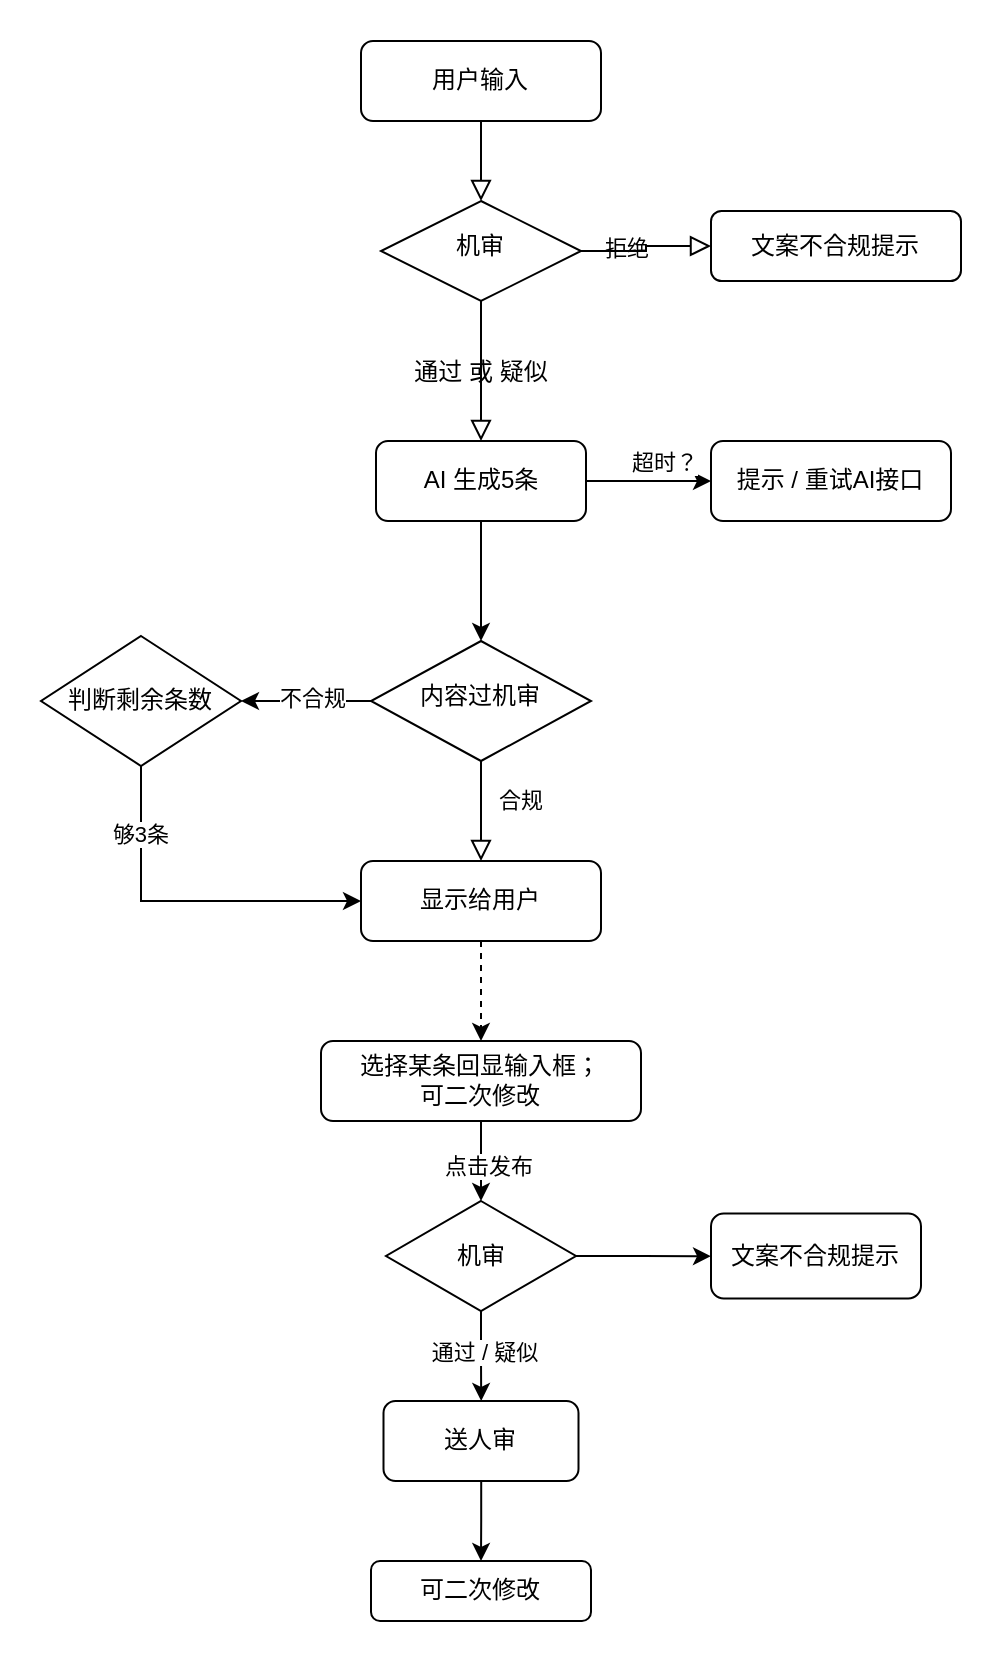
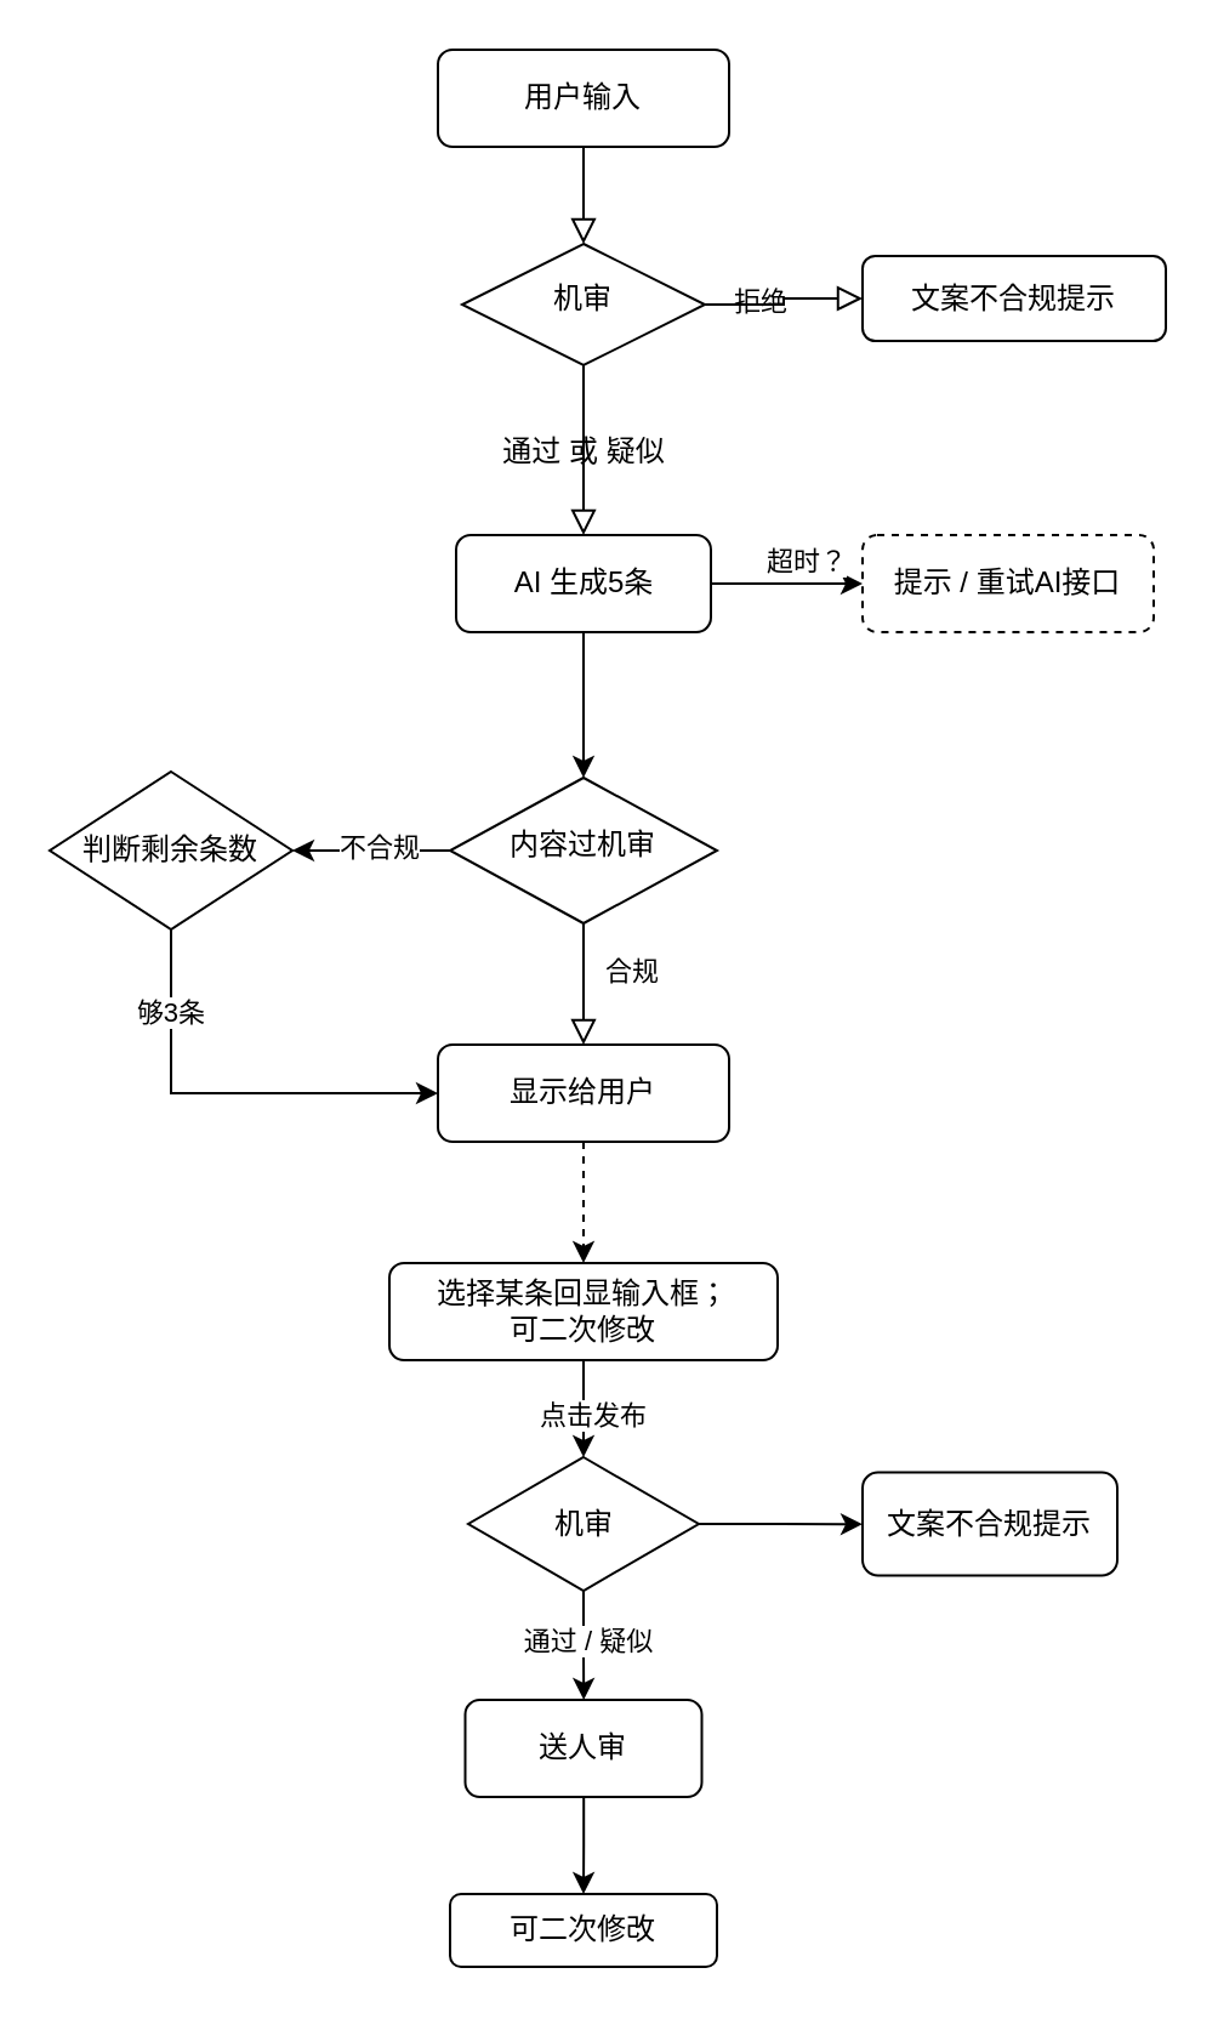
- <mxCell id="18" value="提示 / 重试AI接口" style="whiteSpace=wrap;html=1;rounded=1;" vertex="1" parent="1"><mxGeometry x="355" y="220" width="120" height="40" as="geometry" /></mxCell>
+ <mxCell id="18" value="提示 / 重试AI接口" style="whiteSpace=wrap;html=1;rounded=1;dashed=1;" vertex="1" parent="1"><mxGeometry x="355" y="220" width="120" height="40" as="geometry" /></mxCell>
